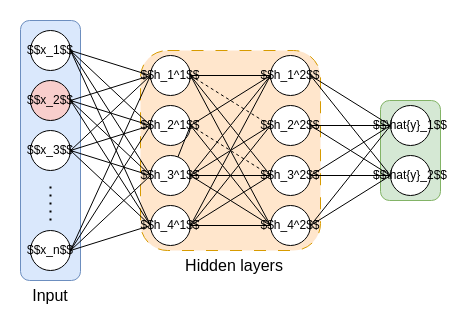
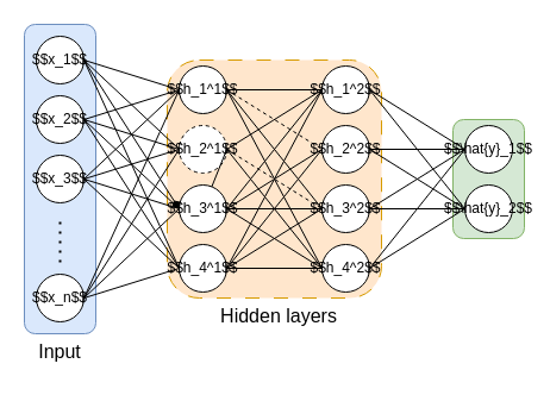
- <mxCell id="6" value="$$x_2$$" style="ellipse;whiteSpace=wrap;html=1;aspect=fixed;fillColor=#f8cecc;" parent="1" vertex="1"><mxGeometry x="30" y="80" width="40" height="40" as="geometry" /></mxCell>
+ <mxCell id="6" value="$$x_2$$" style="ellipse;whiteSpace=wrap;html=1;aspect=fixed;" parent="1" vertex="1"><mxGeometry x="30" y="80" width="40" height="40" as="geometry" /></mxCell>
- <mxCell id="11" value="$$h_2^1$$" style="ellipse;whiteSpace=wrap;html=1;aspect=fixed;" parent="1" vertex="1"><mxGeometry x="150" y="105" width="40" height="40" as="geometry" /></mxCell>
+ <mxCell id="11" value="$$h_2^1$$" style="ellipse;whiteSpace=wrap;html=1;aspect=fixed;dashed=1;" parent="1" vertex="1"><mxGeometry x="150" y="105" width="40" height="40" as="geometry" /></mxCell>
- <mxCell id="22" value="" style="endArrow=none;html=1;rounded=0;exitX=1;exitY=0.5;exitDx=0;exitDy=0;entryX=0;entryY=0.5;entryDx=0;entryDy=0;" parent="1" source="5" target="12" edge="1"><mxGeometry width="50" height="50" relative="1" as="geometry"><mxPoint x="80" y="60" as="sourcePoint" /><mxPoint x="160" y="135" as="targetPoint" /></mxGeometry></mxCell>
+ <mxCell id="22" value="" style="endArrow=diamond;html=1;rounded=0;exitX=1;exitY=0.5;exitDx=0;exitDy=0;entryX=0;entryY=0.5;entryDx=0;entryDy=0;" parent="1" source="5" target="12" edge="1"><mxGeometry width="50" height="50" relative="1" as="geometry"><mxPoint x="80" y="60" as="sourcePoint" /><mxPoint x="160" y="135" as="targetPoint" /></mxGeometry></mxCell>
